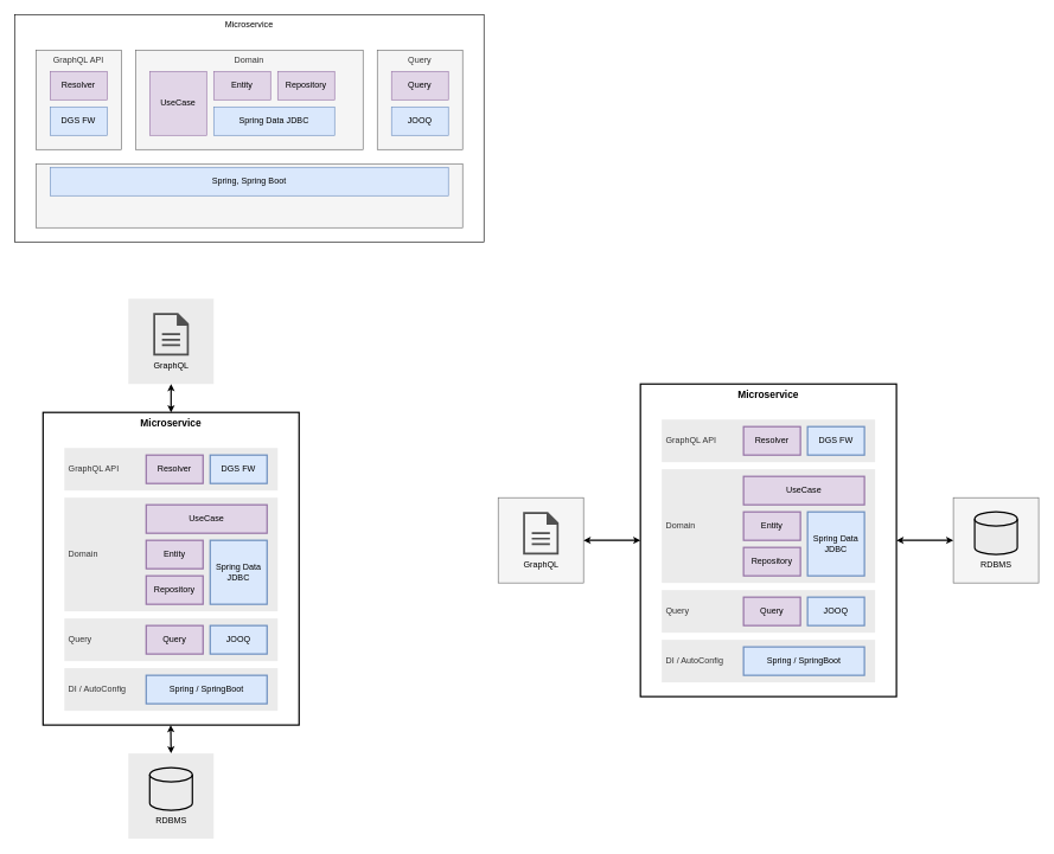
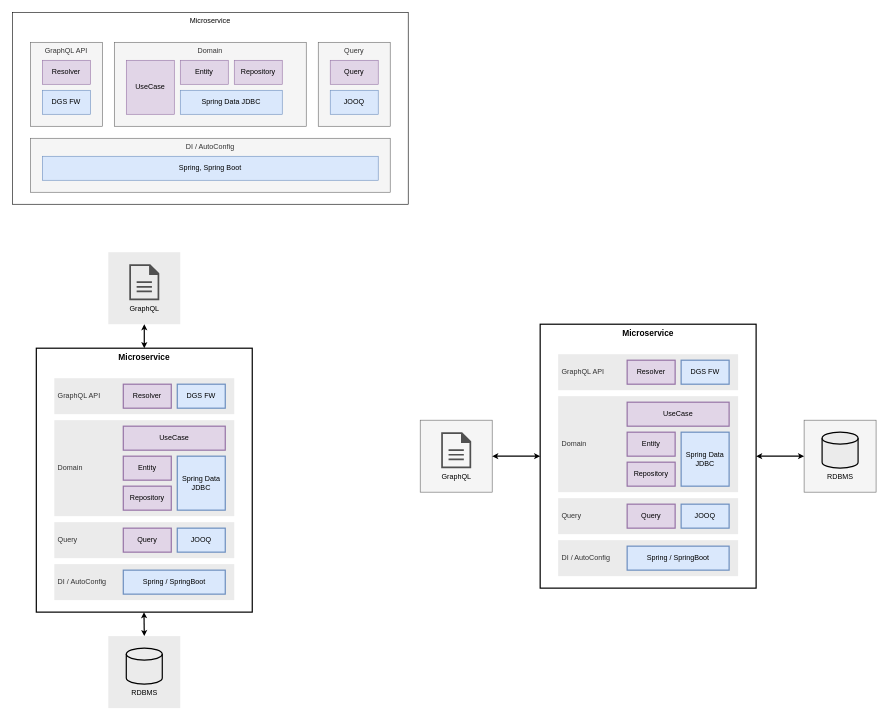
- <mxCell id="29" value="Spring, Spring Boot" style="rounded=0;whiteSpace=wrap;html=1;fillColor=#dae8fc;strokeColor=#6c8ebf;" vertex="1" parent="1"><mxGeometry x="70" y="235" width="560" height="40" as="geometry" /></mxCell>
+ <mxCell id="29" value="Spring, Spring Boot" style="rounded=0;whiteSpace=wrap;html=1;fillColor=#dae8fc;strokeColor=#6c8ebf;" vertex="1" parent="1"><mxGeometry x="70" y="260" width="560" height="40" as="geometry" /></mxCell>
